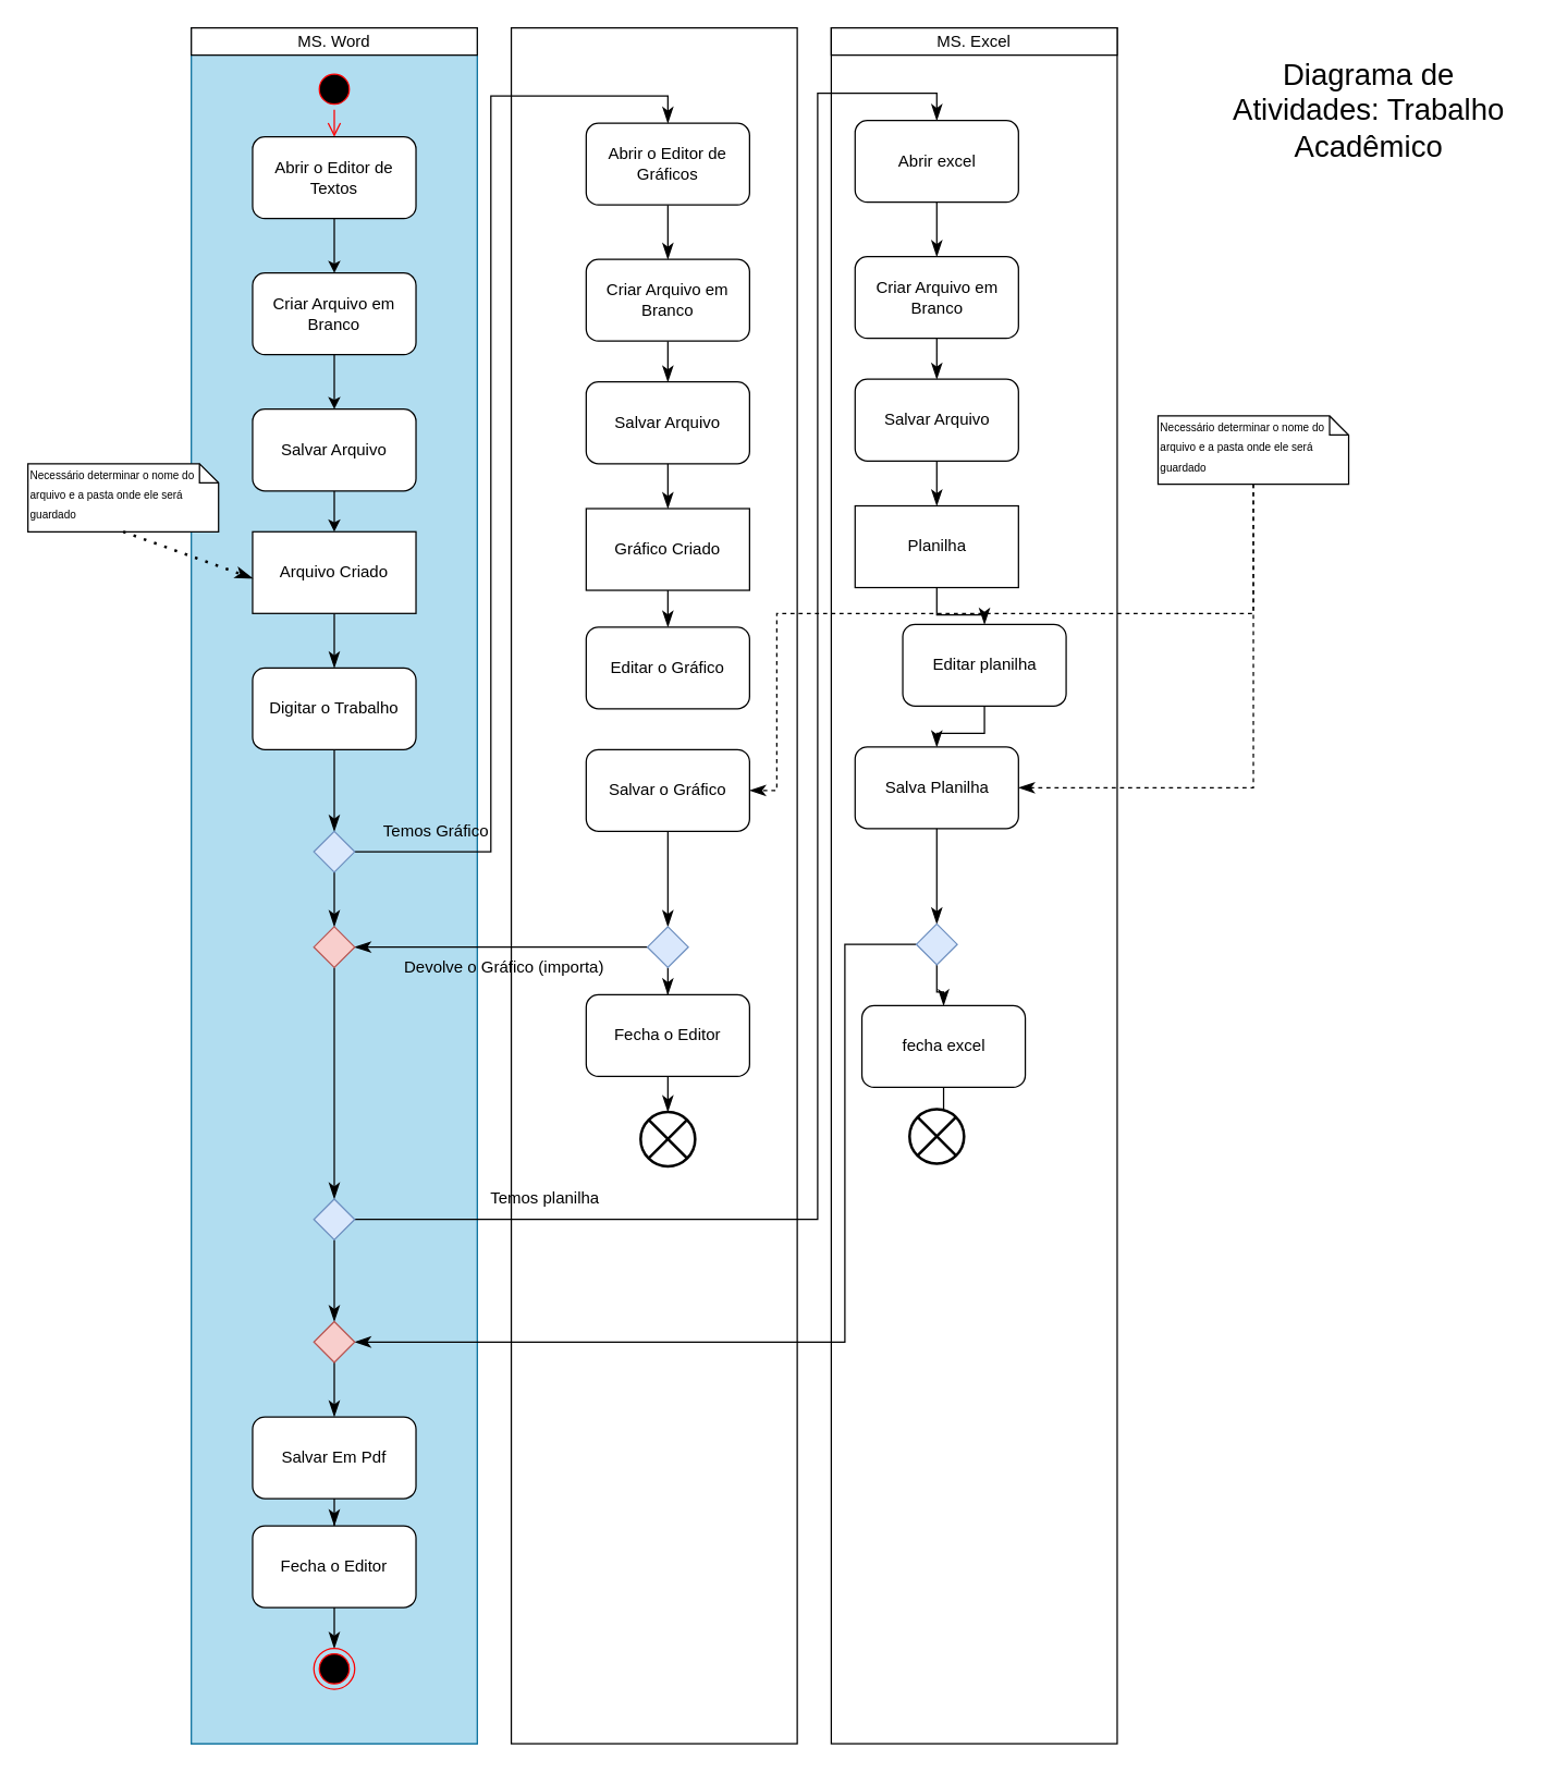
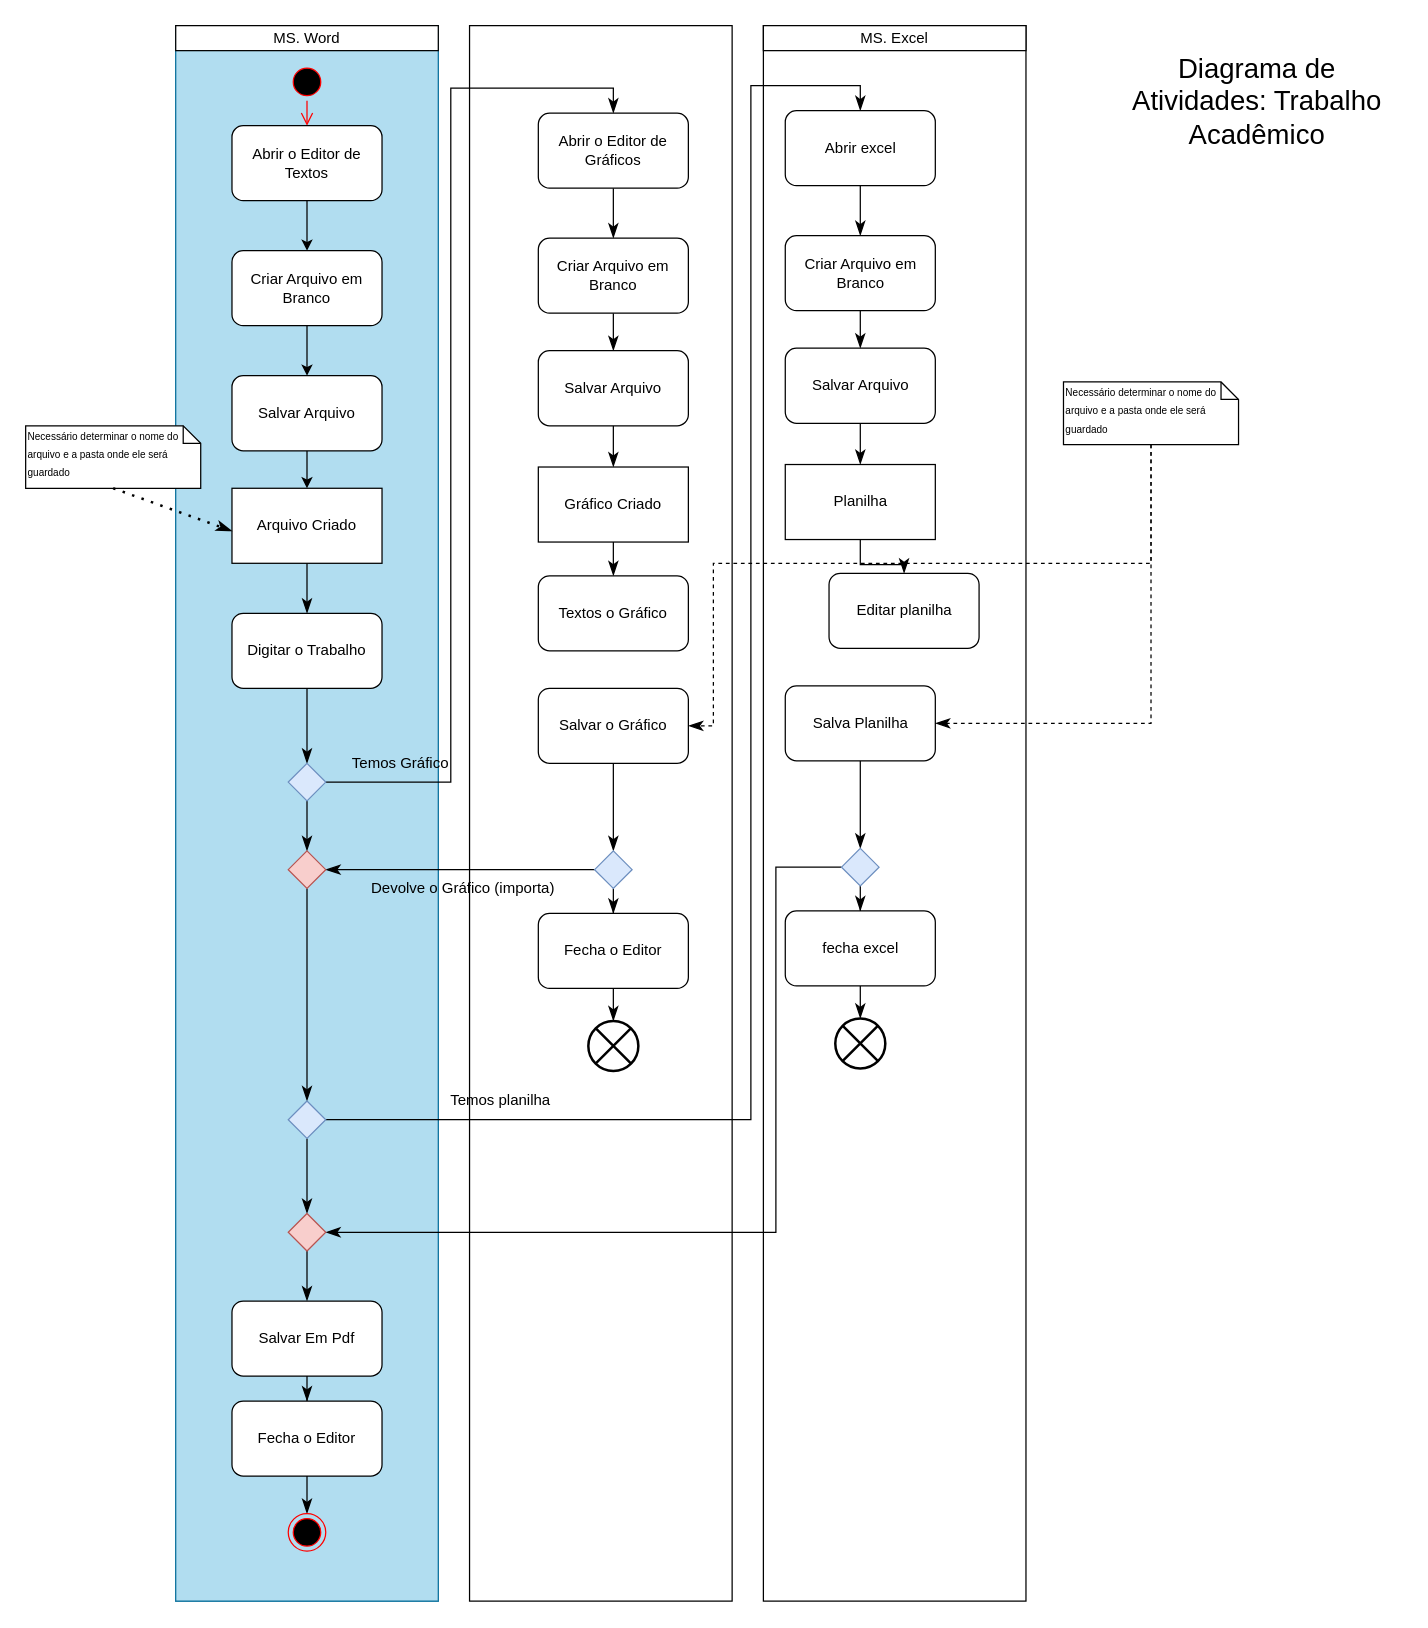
- <mxCell id="38" value="Editar o Gráfico" style="rounded=1;whiteSpace=wrap;html=1;" vertex="1" parent="1"><mxGeometry x="430" y="460" width="120" height="60" as="geometry" /></mxCell>
+ <mxCell id="38" value="Textos o Gráfico" style="rounded=1;whiteSpace=wrap;html=1;" vertex="1" parent="1"><mxGeometry x="430" y="460" width="120" height="60" as="geometry" /></mxCell>
- <mxCell id="61" value="" style="edgeStyle=orthogonalEdgeStyle;rounded=0;orthogonalLoop=1;jettySize=auto;html=1;endArrow=classicThin;endFill=1;endSize=9;strokeWidth=1;" edge="1" parent="1" source="62" target="64"><mxGeometry relative="1" as="geometry" /></mxCell>
- <mxCell id="69" value="fecha excel" style="rounded=1;whiteSpace=wrap;html=1;" vertex="1" parent="1"><mxGeometry x="632.5" y="738" width="120" height="60" as="geometry" /></mxCell>
+ <mxCell id="69" value="fecha excel" style="rounded=1;whiteSpace=wrap;html=1;" vertex="1" parent="1"><mxGeometry x="627.5" y="728" width="120" height="60" as="geometry" /></mxCell>
